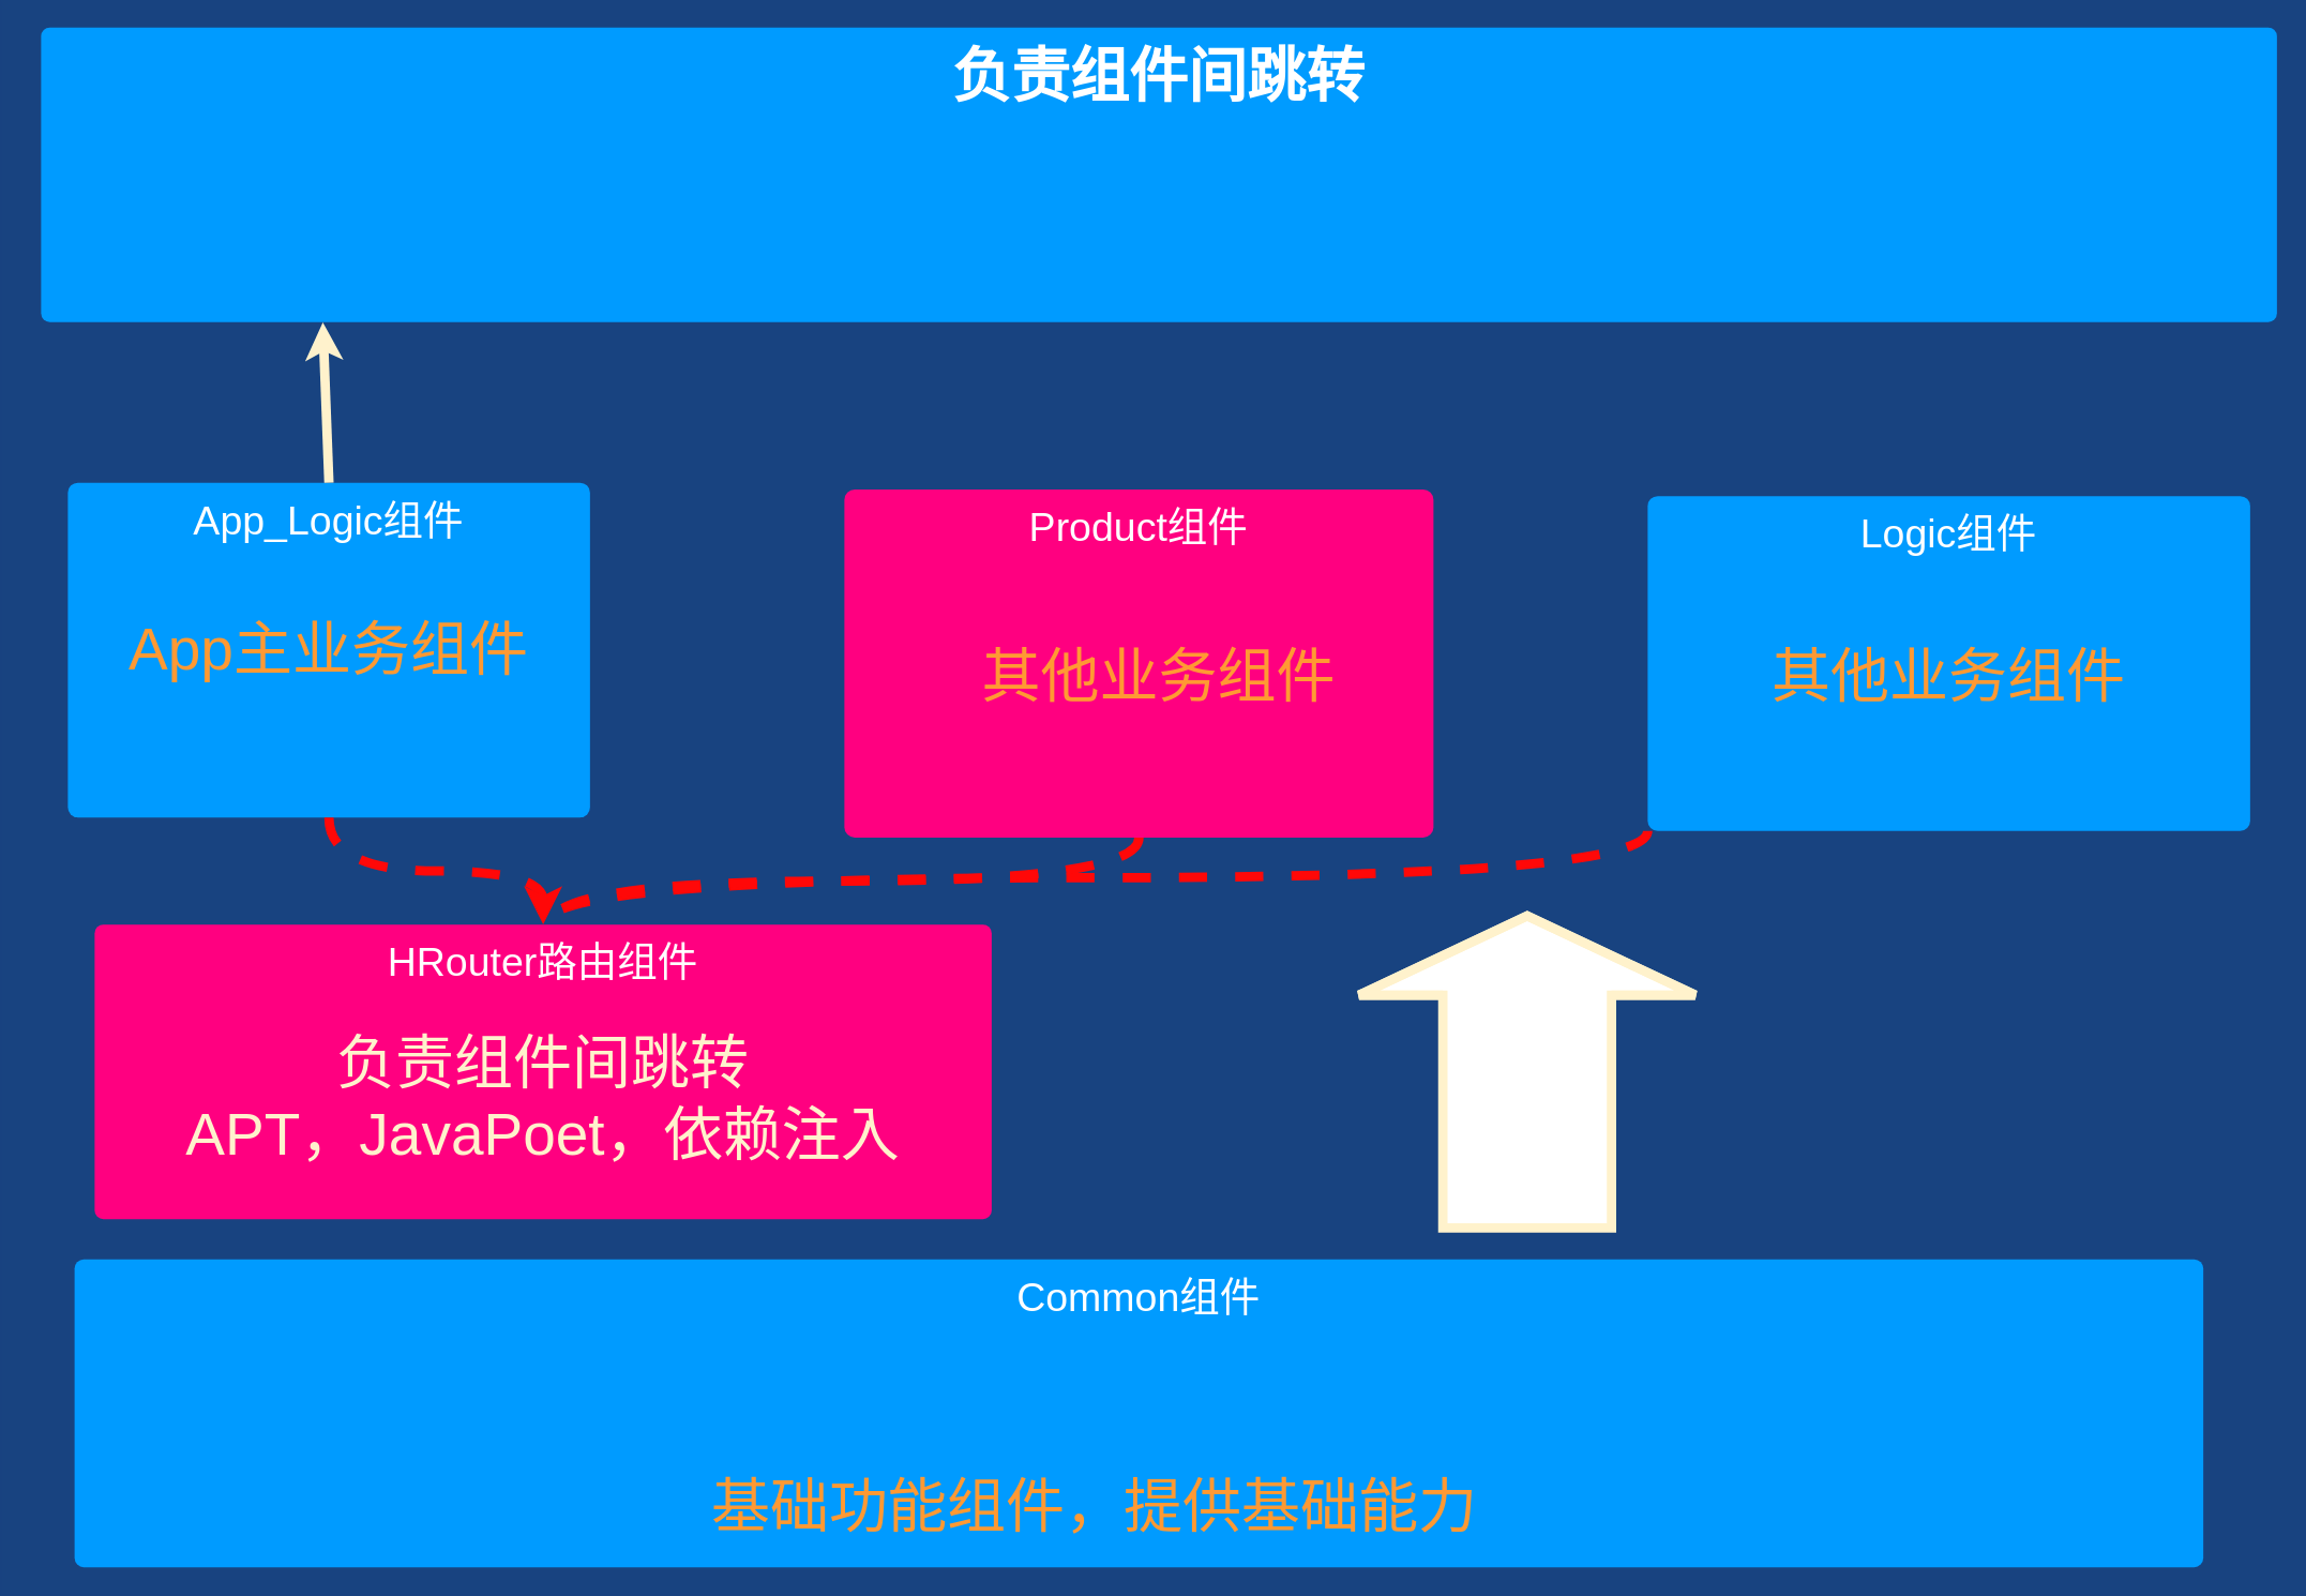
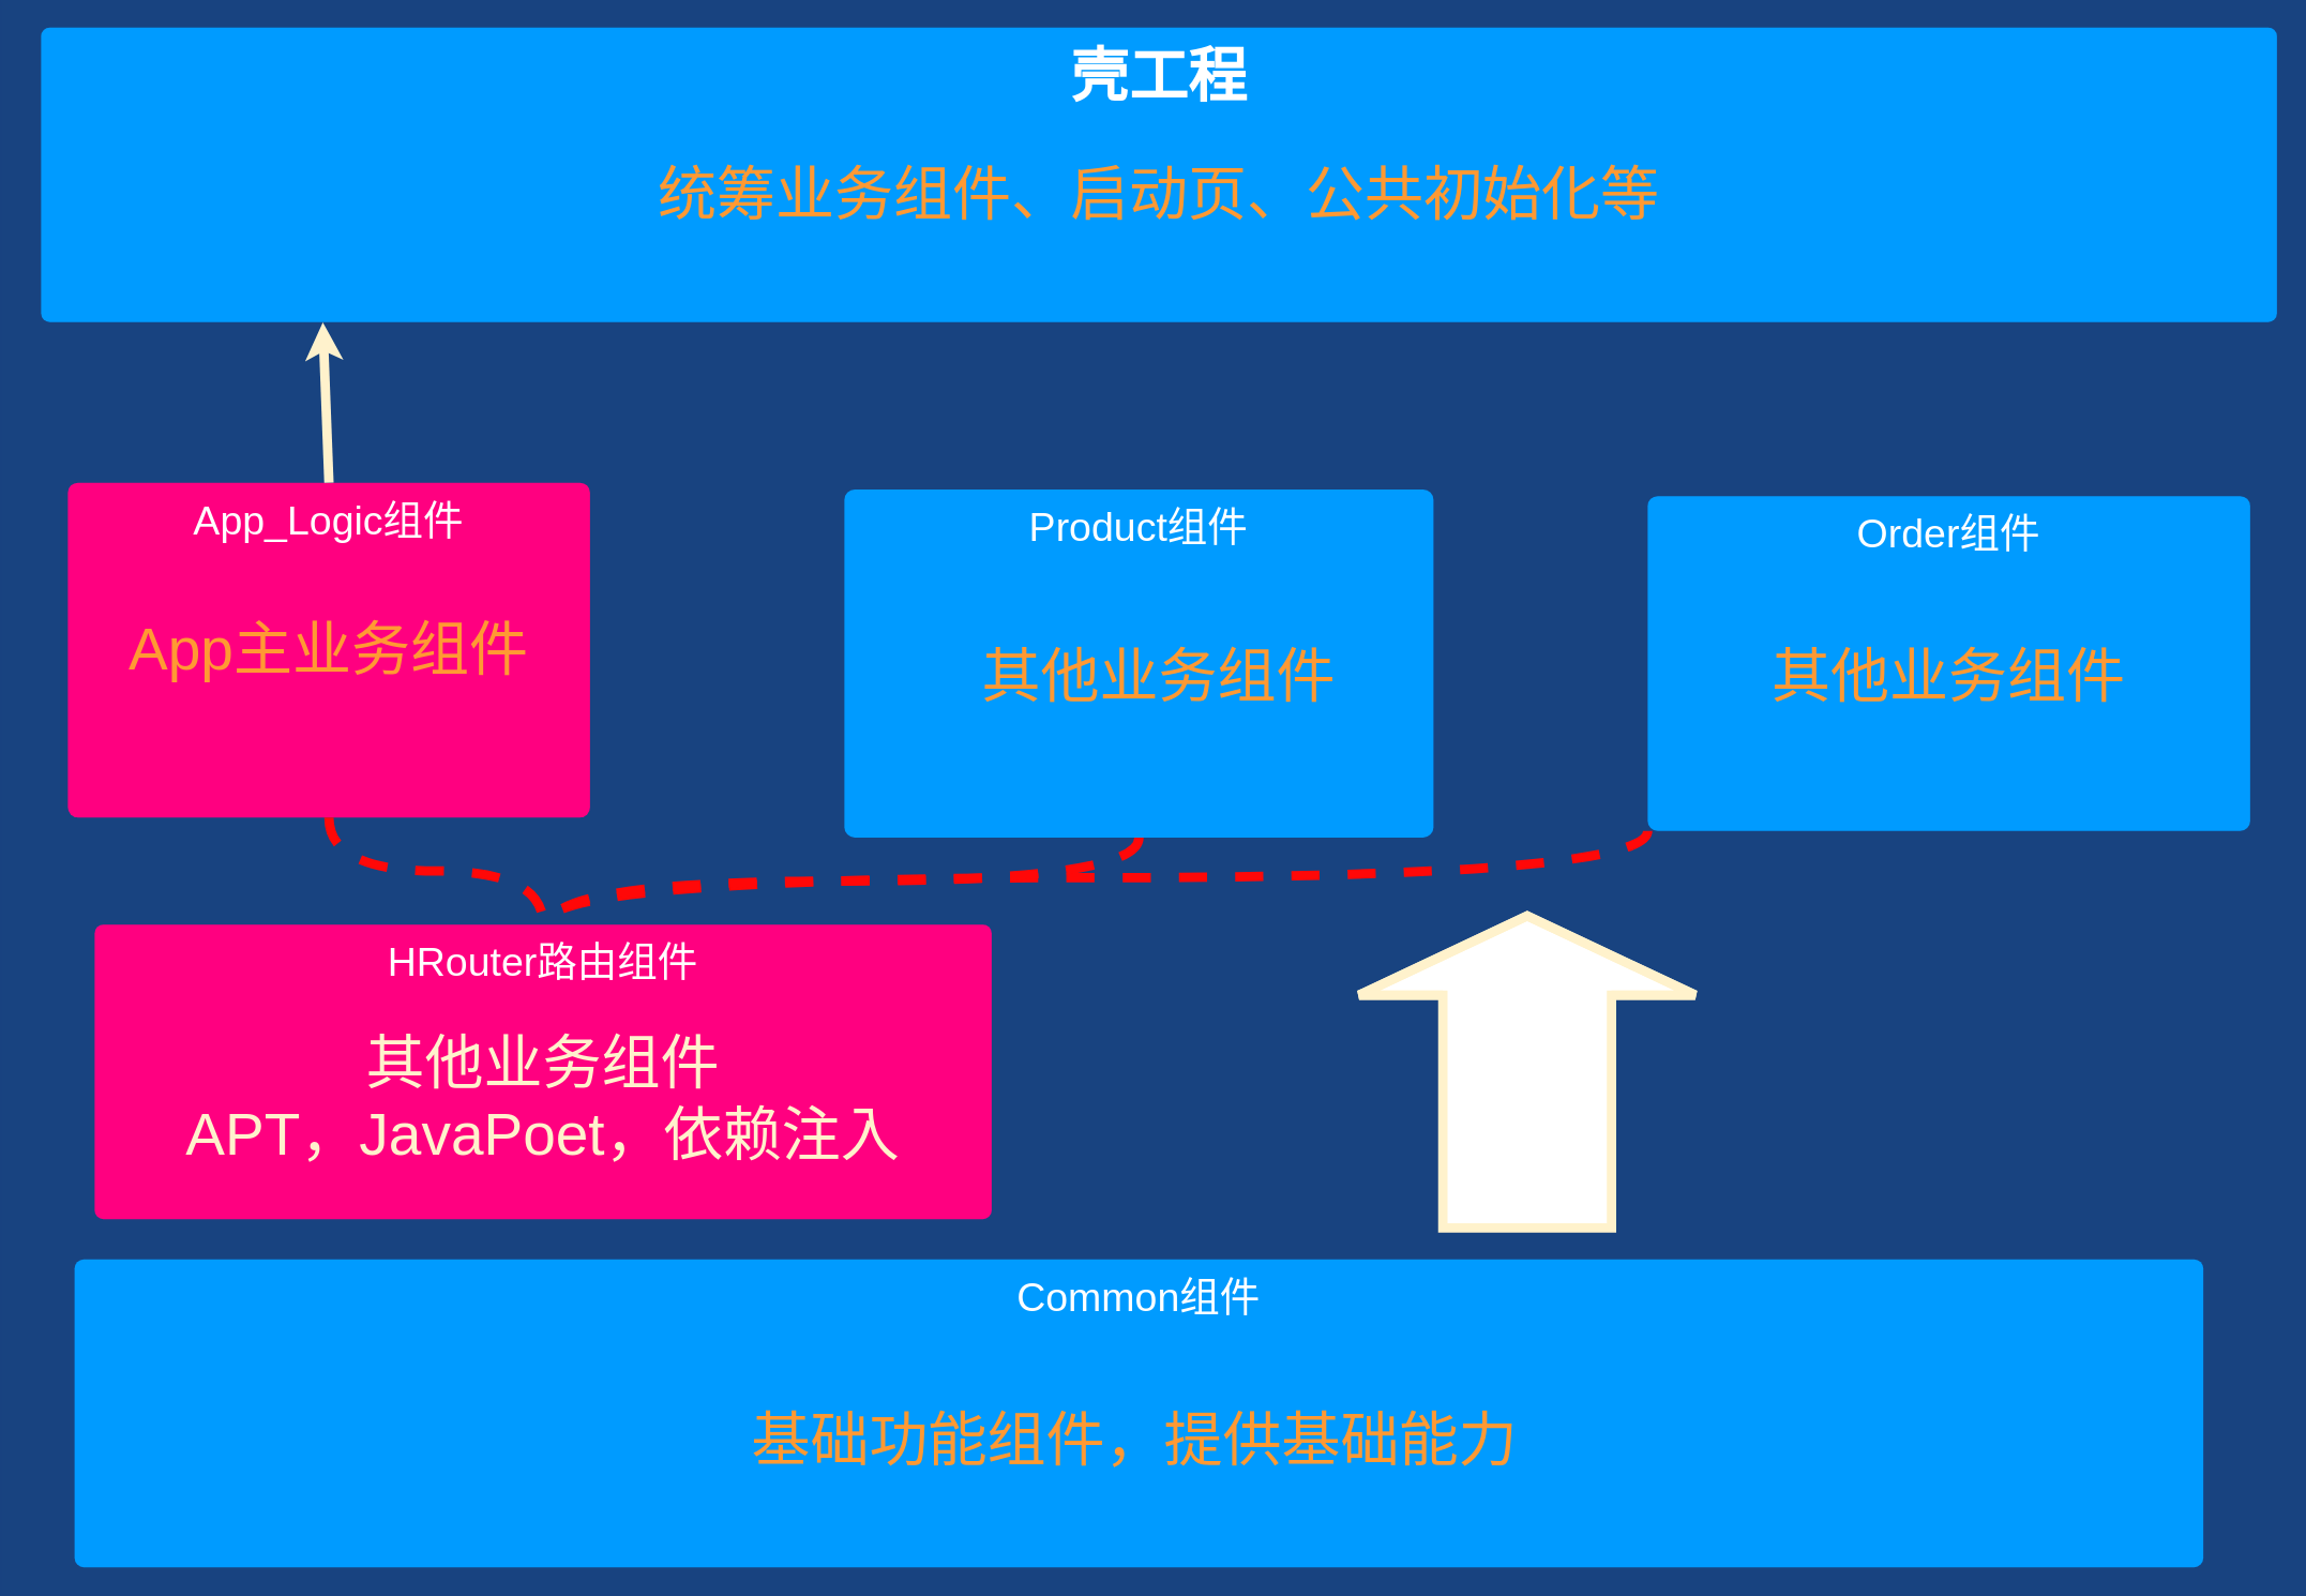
- <mxCell id="2" value="负责组件间跳转" style="whiteSpace=wrap;html=1;rounded=1;shadow=0;strokeColor=none;strokeWidth=2;fillColor=#009BFF;fontSize=44;fontColor=#FFFFFF;align=center;arcSize=3;verticalAlign=top;spacingTop=4;fontStyle=1" parent="1" vertex="1"><mxGeometry x="30" y="20" width="1670" height="220" as="geometry" /></mxCell>
+ <mxCell id="2" value="壳工程" style="whiteSpace=wrap;html=1;rounded=1;shadow=0;strokeColor=none;strokeWidth=2;fillColor=#009BFF;fontSize=44;fontColor=#FFFFFF;align=center;arcSize=3;verticalAlign=top;spacingTop=4;fontStyle=1" parent="1" vertex="1"><mxGeometry x="30" y="20" width="1670" height="220" as="geometry" /></mxCell>
+ <mxCell id="13" value="统筹业务组件、启动页、公共初始化等" style="text;html=1;strokeColor=none;fillColor=none;align=center;verticalAlign=middle;whiteSpace=wrap;rounded=0;fontSize=44;fontColor=#FF9933;" vertex="1" parent="1"><mxGeometry x="425" y="130" width="880" height="30" as="geometry" /></mxCell>
- <mxCell id="6" value="Logic组件" style="whiteSpace=wrap;html=1;rounded=1;shadow=0;strokeColor=none;strokeWidth=2;fillColor=#009BFF;fontSize=30;fontColor=#FFFFFF;align=center;arcSize=3;verticalAlign=top;spacingTop=4;" vertex="1" parent="1"><mxGeometry x="1230" y="370" width="450" height="250" as="geometry" /></mxCell>
+ <mxCell id="6" value="Order组件" style="whiteSpace=wrap;html=1;rounded=1;shadow=0;strokeColor=none;strokeWidth=2;fillColor=#009BFF;fontSize=30;fontColor=#FFFFFF;align=center;arcSize=3;verticalAlign=top;spacingTop=4;" vertex="1" parent="1"><mxGeometry x="1230" y="370" width="450" height="250" as="geometry" /></mxCell>
- <mxCell id="3" value="App_Logic组件" style="whiteSpace=wrap;html=1;rounded=1;shadow=0;strokeColor=none;strokeWidth=2;fillColor=#009BFF;fontSize=30;fontColor=#FFFFFF;align=center;arcSize=3;verticalAlign=top;spacingTop=4;" vertex="1" parent="1"><mxGeometry x="50" y="360" width="390" height="250" as="geometry" /></mxCell>
+ <mxCell id="3" value="App_Logic组件" style="whiteSpace=wrap;html=1;rounded=1;shadow=0;strokeColor=none;strokeWidth=2;fillColor=#ff0080;fontSize=30;fontColor=#FFFFFF;align=center;arcSize=3;verticalAlign=top;spacingTop=4;" vertex="1" parent="1"><mxGeometry x="50" y="360" width="390" height="250" as="geometry" /></mxCell>
- <mxCell id="4" value="Product组件" style="whiteSpace=wrap;html=1;rounded=1;shadow=0;strokeColor=none;strokeWidth=2;fillColor=#ff0080;fontSize=30;fontColor=#FFFFFF;align=center;arcSize=3;verticalAlign=top;spacingTop=4;" vertex="1" parent="1"><mxGeometry x="630" y="365" width="440" height="260" as="geometry" /></mxCell>
+ <mxCell id="4" value="Product组件" style="whiteSpace=wrap;html=1;rounded=1;shadow=0;strokeColor=none;strokeWidth=2;fillColor=#009BFF;fontSize=30;fontColor=#FFFFFF;align=center;arcSize=3;verticalAlign=top;spacingTop=4;" vertex="1" parent="1"><mxGeometry x="630" y="365" width="440" height="260" as="geometry" /></mxCell>
- <mxCell id="11" value="" style="endArrow=classic;dashed=1;html=1;rounded=0;fontSize=44;strokeColor=#FF0808;strokeWidth=7;fillColor=default;edgeStyle=orthogonalEdgeStyle;curved=1;" edge="1" parent="1" source="3" target="8"><mxGeometry width="50" height="50" relative="1" as="geometry"><mxPoint x="810" y="430" as="sourcePoint" /><mxPoint x="560" y="550" as="targetPoint" /><Array as="points" /></mxGeometry></mxCell>
+ <mxCell id="11" value="" style="endArrow=none;dashed=1;html=1;rounded=0;fontSize=44;strokeColor=#FF0808;strokeWidth=7;fillColor=default;edgeStyle=orthogonalEdgeStyle;curved=1;" edge="1" parent="1" source="3" target="8"><mxGeometry width="50" height="50" relative="1" as="geometry"><mxPoint x="810" y="430" as="sourcePoint" /><mxPoint x="560" y="550" as="targetPoint" /><Array as="points" /></mxGeometry></mxCell>
- <mxCell id="17" value="负责组件间跳转&lt;br&gt;APT，JavaPoet，依赖注入" style="text;html=1;strokeColor=none;fillColor=none;align=center;verticalAlign=middle;whiteSpace=wrap;rounded=0;fontSize=44;fontColor=#FFF2CC;" vertex="1" parent="1"><mxGeometry x="90" y="770" width="630" height="100" as="geometry" /></mxCell>
+ <mxCell id="17" value="其他业务组件&lt;br&gt;APT，JavaPoet，依赖注入" style="text;html=1;strokeColor=none;fillColor=none;align=center;verticalAlign=middle;whiteSpace=wrap;rounded=0;fontSize=44;fontColor=#FFF2CC;" vertex="1" parent="1"><mxGeometry x="90" y="770" width="630" height="100" as="geometry" /></mxCell>
- <mxCell id="18" value="基础功能组件，提供基础能力" style="text;html=1;strokeColor=none;fillColor=none;align=center;verticalAlign=middle;whiteSpace=wrap;rounded=0;fontSize=44;fontColor=#FF9933;" vertex="1" parent="1"><mxGeometry x="377" y="1110" width="880" height="30" as="geometry" /></mxCell>
+ <mxCell id="18" value="基础功能组件，提供基础能力" style="text;html=1;strokeColor=none;fillColor=none;align=center;verticalAlign=middle;whiteSpace=wrap;rounded=0;fontSize=44;fontColor=#FF9933;" vertex="1" parent="1"><mxGeometry x="407" y="1060" width="880" height="30" as="geometry" /></mxCell>
